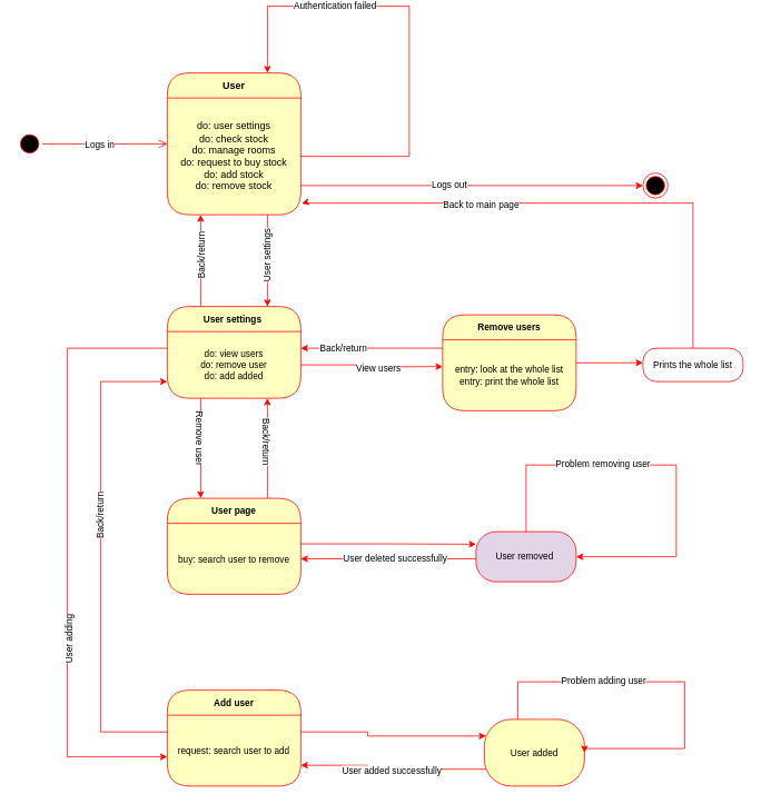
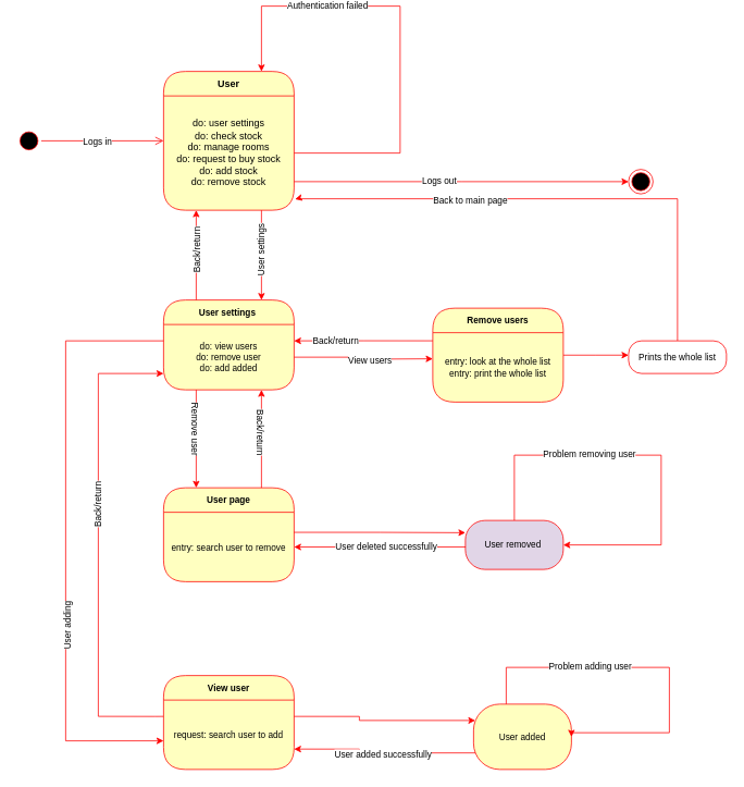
- <mxCell id="23" value="buy: search user to remove" style="text;html=1;strokeColor=none;fillColor=none;align=center;verticalAlign=middle;spacingLeft=4;spacingRight=4;whiteSpace=wrap;overflow=hidden;rotatable=0;fontColor=default;fontSize=11;fontFamily=Helvetica;" parent="22" vertex="1"><mxGeometry y="30" width="160" height="85" as="geometry" /></mxCell>
+ <mxCell id="23" value="entry: search user to remove" style="text;html=1;strokeColor=none;fillColor=none;align=center;verticalAlign=middle;spacingLeft=4;spacingRight=4;whiteSpace=wrap;overflow=hidden;rotatable=0;fontColor=default;fontSize=11;fontFamily=Helvetica;" parent="22" vertex="1"><mxGeometry y="30" width="160" height="85" as="geometry" /></mxCell>
- <mxCell id="43" value="Add user" style="swimlane;fontStyle=1;align=center;verticalAlign=middle;childLayout=stackLayout;horizontal=1;startSize=30;horizontalStack=0;resizeParent=0;resizeLast=1;container=0;fontColor=#000000;collapsible=0;rounded=1;arcSize=30;strokeColor=#ff0000;fillColor=#ffffc0;swimlaneFillColor=#ffffc0;dropTarget=0;fontFamily=Helvetica;fontSize=11;" parent="1" vertex="1"><mxGeometry x="200" y="760" width="160" height="115" as="geometry" /></mxCell>
+ <mxCell id="43" value="View user" style="swimlane;fontStyle=1;align=center;verticalAlign=middle;childLayout=stackLayout;horizontal=1;startSize=30;horizontalStack=0;resizeParent=0;resizeLast=1;container=0;fontColor=#000000;collapsible=0;rounded=1;arcSize=30;strokeColor=#ff0000;fillColor=#ffffc0;swimlaneFillColor=#ffffc0;dropTarget=0;fontFamily=Helvetica;fontSize=11;" parent="1" vertex="1"><mxGeometry x="200" y="760" width="160" height="115" as="geometry" /></mxCell>
